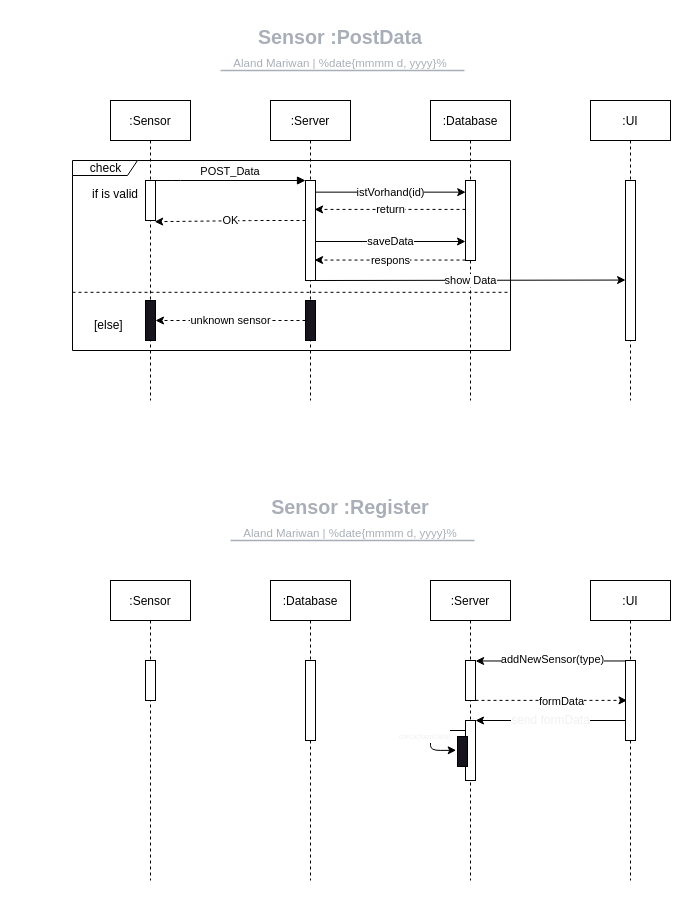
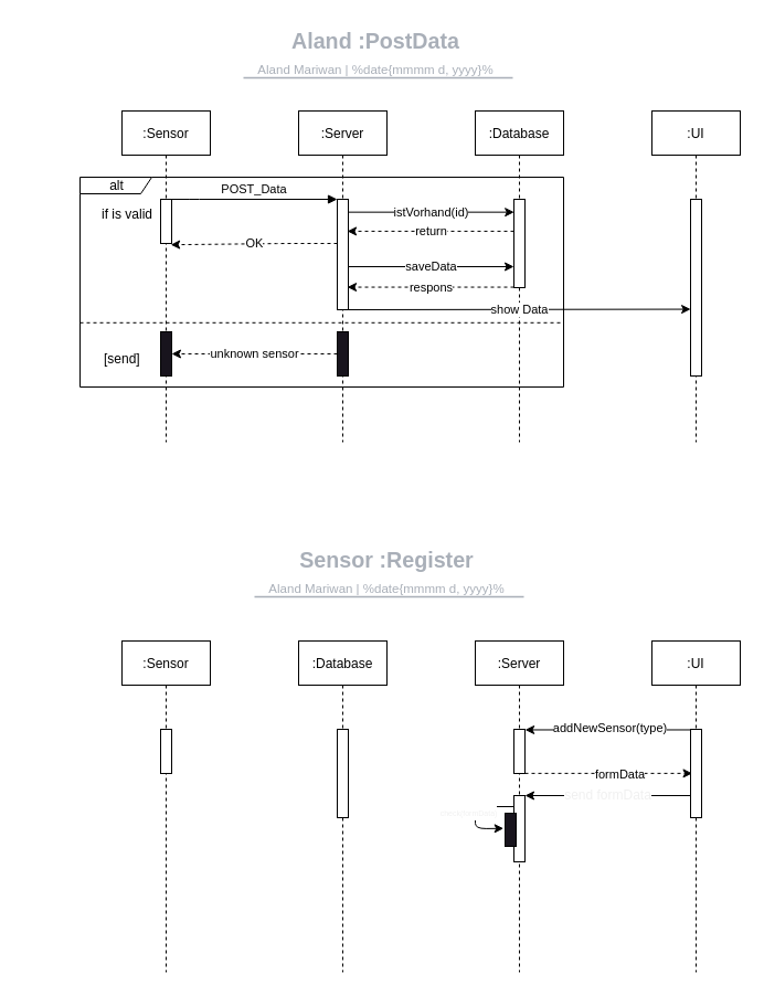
- <mxCell id="25" value="Sensor :PostData" style="points=[[0.318,0.967,0],[0.693,0.967,0]];html=1;overflow=block;blockSpacing=1;whiteSpace=wrap;fontSize=19.7;fontColor=#a9afb8;fontStyle=1;align=center;spacingLeft=7;spacingRight=7;spacingTop=2;spacing=3;strokeOpacity=0;fillOpacity=0;rounded=1;absoluteArcSize=1;arcSize=12;fillColor=#ffffff;strokeWidth=1.5;" parent="24" vertex="1"><mxGeometry width="640" height="31" as="geometry" /></mxCell>
+ <mxCell id="25" value="Aland :PostData" style="points=[[0.318,0.967,0],[0.693,0.967,0]];html=1;overflow=block;blockSpacing=1;whiteSpace=wrap;fontSize=19.7;fontColor=#a9afb8;fontStyle=1;align=center;spacingLeft=7;spacingRight=7;spacingTop=2;spacing=3;strokeOpacity=0;fillOpacity=0;rounded=1;absoluteArcSize=1;arcSize=12;fillColor=#ffffff;strokeWidth=1.5;" parent="24" vertex="1"><mxGeometry width="640" height="31" as="geometry" /></mxCell>
- <mxCell id="16" value="check" style="shape=umlFrame;tabWidth=110;tabHeight=30;tabPosition=left;html=1;boundedLbl=1;labelInHeader=1;width=65;height=15;" parent="1" vertex="1"><mxGeometry x="72" y="160" width="438" height="190" as="geometry" /></mxCell>
+ <mxCell id="16" value="alt" style="shape=umlFrame;tabWidth=110;tabHeight=30;tabPosition=left;html=1;boundedLbl=1;labelInHeader=1;width=65;height=15;" parent="1" vertex="1"><mxGeometry x="72" y="160" width="438" height="190" as="geometry" /></mxCell>
- <mxCell id="18" value="[else]" style="line;strokeWidth=1;dashed=1;labelPosition=center;verticalLabelPosition=bottom;align=left;verticalAlign=top;spacingLeft=20;spacingTop=15;" parent="16" vertex="1"><mxGeometry y="128.014" width="438.0" height="7.6" as="geometry" /></mxCell>
+ <mxCell id="18" value="[send]" style="line;strokeWidth=1;dashed=1;labelPosition=center;verticalLabelPosition=bottom;align=left;verticalAlign=top;spacingLeft=20;spacingTop=15;" parent="16" vertex="1"><mxGeometry y="128.014" width="438.0" height="7.6" as="geometry" /></mxCell>
